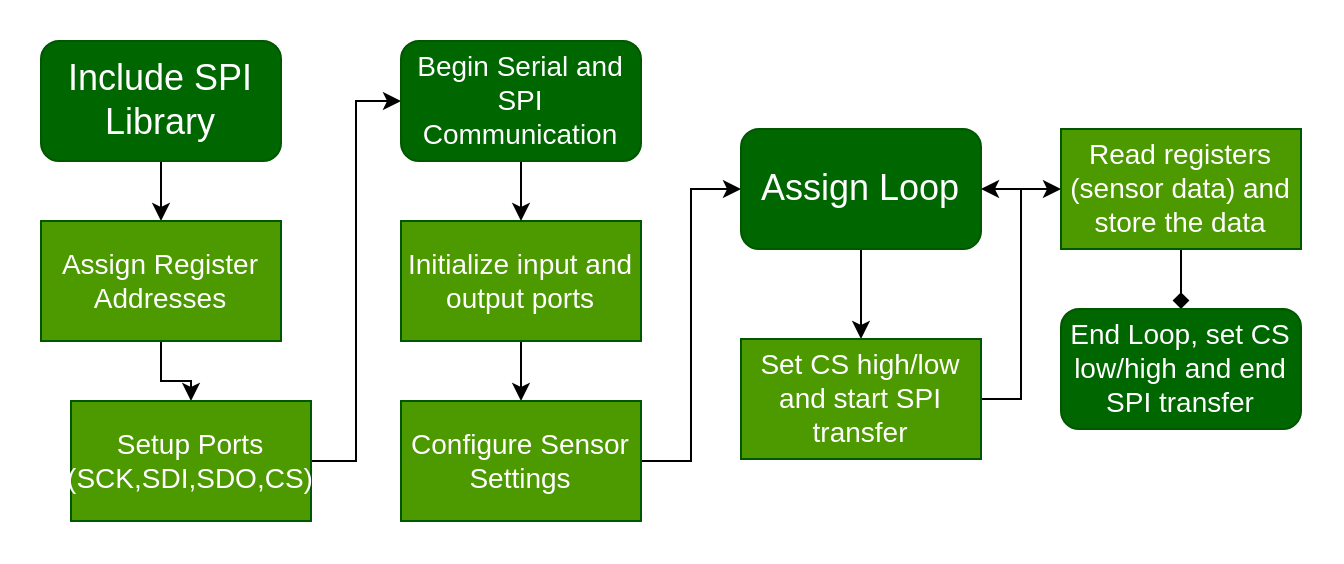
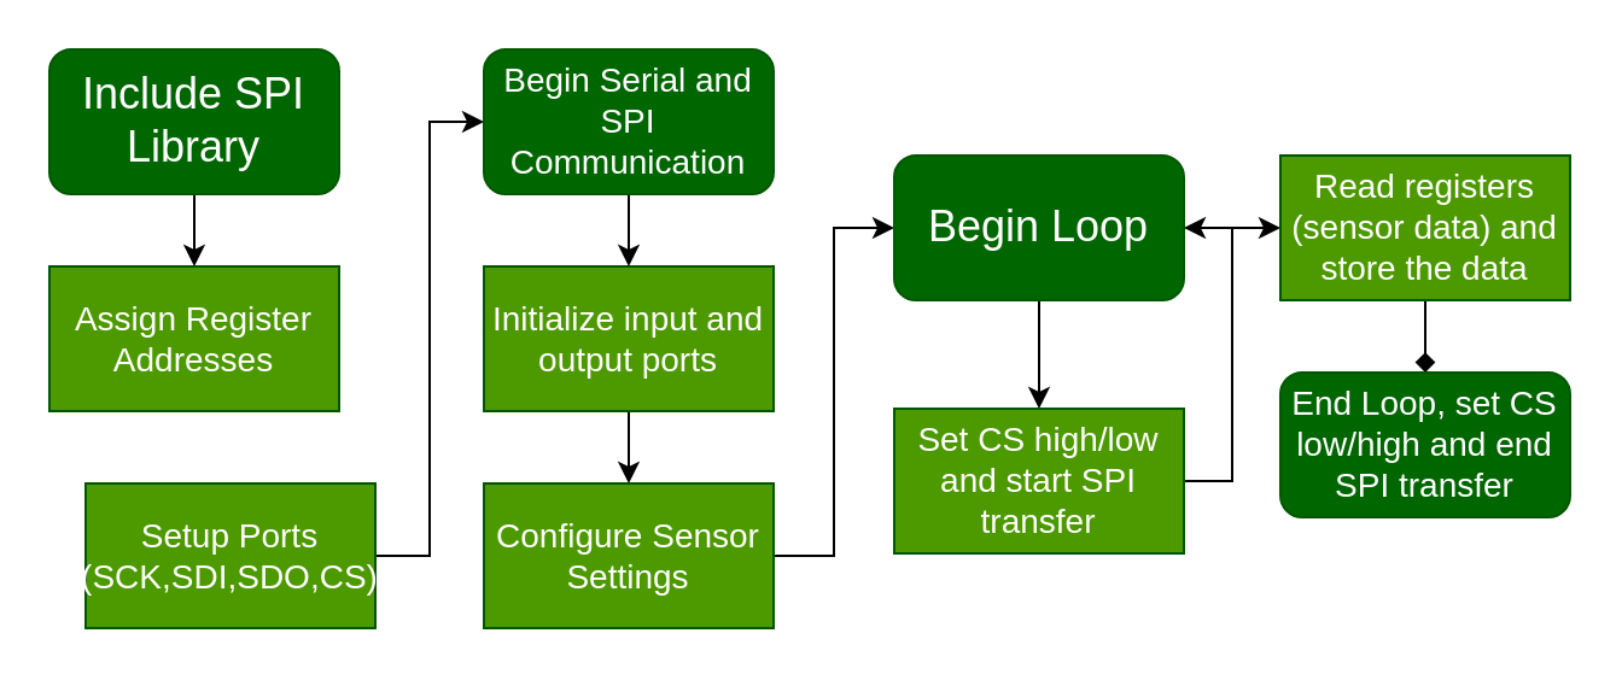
- <mxCell id="15" value="&lt;font style=&quot;font-size: 18px;&quot;&gt;Assign Loop&lt;/font&gt;" style="rounded=1;whiteSpace=wrap;html=1;fillColor=#006600;strokeColor=#005700;fontColor=#ffffff;" parent="1" vertex="1"><mxGeometry x="370" y="64" width="120" height="60" as="geometry" /></mxCell>
+ <mxCell id="15" value="&lt;font style=&quot;font-size: 18px;&quot;&gt;Begin Loop&lt;/font&gt;" style="rounded=1;whiteSpace=wrap;html=1;fillColor=#006600;strokeColor=#005700;fontColor=#ffffff;" parent="1" vertex="1"><mxGeometry x="370" y="64" width="120" height="60" as="geometry" /></mxCell>
- <mxCell id="4" style="edgeStyle=orthogonalEdgeStyle;rounded=0;orthogonalLoop=1;jettySize=auto;html=1;" parent="1" source="5" target="7" edge="1"><mxGeometry relative="1" as="geometry" /></mxCell>
